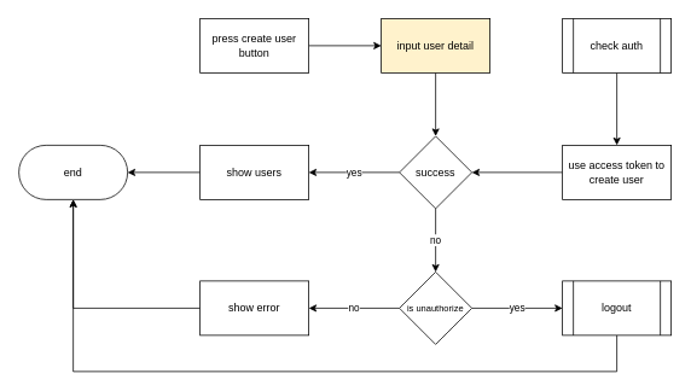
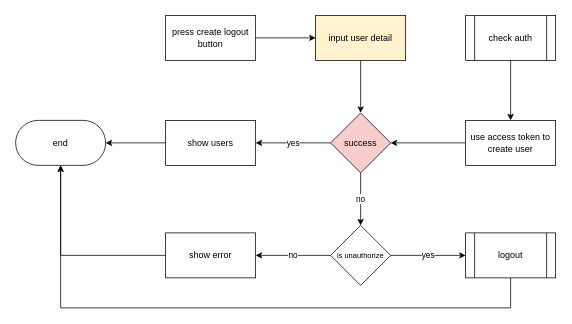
- <mxCell id="4" value="press create user button" style="whiteSpace=wrap;html=1;rounded=0;arcSize=50;" vertex="1" parent="1"><mxGeometry x="220" y="20" width="120" height="60" as="geometry" /></mxCell>
+ <mxCell id="4" value="press create logout button" style="whiteSpace=wrap;html=1;rounded=0;arcSize=50;" vertex="1" parent="1"><mxGeometry x="220" y="20" width="120" height="60" as="geometry" /></mxCell>
- <mxCell id="13" value="success" style="rhombus;whiteSpace=wrap;html=1;" vertex="1" parent="1"><mxGeometry x="440" y="150" width="80" height="80" as="geometry" /></mxCell>
+ <mxCell id="13" value="success" style="rhombus;whiteSpace=wrap;html=1;fillColor=#f8cecc;" vertex="1" parent="1"><mxGeometry x="440" y="150" width="80" height="80" as="geometry" /></mxCell>
